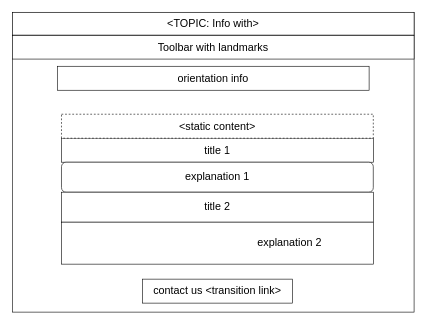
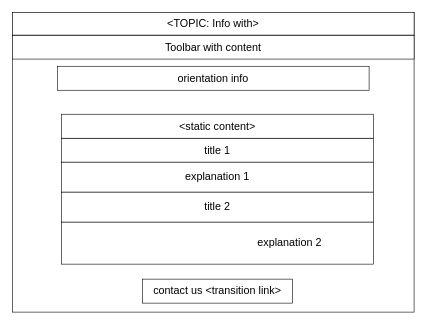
- <mxCell id="4" value="Toolbar with landmarks" style="rounded=0;whiteSpace=wrap;html=1;fontSize=18;" parent="1" vertex="1"><mxGeometry x="20" y="59" width="670" height="39" as="geometry" /></mxCell>
+ <mxCell id="4" value="Toolbar with content" style="rounded=0;whiteSpace=wrap;html=1;fontSize=18;" parent="1" vertex="1"><mxGeometry x="20" y="59" width="670" height="39" as="geometry" /></mxCell>
- <mxCell id="12" value="&amp;lt;static content&amp;gt;" style="rounded=0;whiteSpace=wrap;html=1;fontSize=18;dashed=1;" parent="1" vertex="1"><mxGeometry x="102" y="190" width="520" height="40" as="geometry" /></mxCell>
+ <mxCell id="12" value="&amp;lt;static content&amp;gt;" style="rounded=0;whiteSpace=wrap;html=1;fontSize=18;" parent="1" vertex="1"><mxGeometry x="102" y="190" width="520" height="40" as="geometry" /></mxCell>
- <mxCell id="6" value="explanation 1" style="whiteSpace=wrap;html=1;fontSize=18;rounded=1;" parent="1" vertex="1"><mxGeometry x="102" y="270" width="520" height="50" as="geometry" /></mxCell>
+ <mxCell id="6" value="explanation 1" style="rounded=0;whiteSpace=wrap;html=1;fontSize=18;" parent="1" vertex="1"><mxGeometry x="102" y="270" width="520" height="50" as="geometry" /></mxCell>
